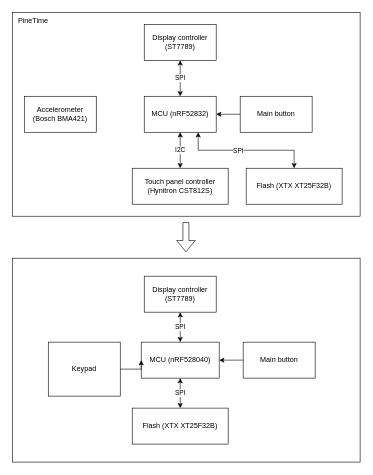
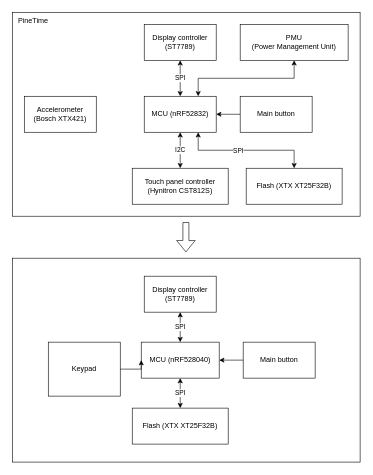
+ <mxCell id="13" value="&lt;div&gt;PMU &lt;br&gt;&lt;/div&gt;&lt;div&gt;(Power Management Unit)&lt;/div&gt;" style="rounded=0;whiteSpace=wrap;html=1;" parent="1" vertex="1"><mxGeometry x="400" y="40" width="180" height="60" as="geometry" /></mxCell>
+ <mxCell id="12" style="edgeStyle=orthogonalEdgeStyle;rounded=0;orthogonalLoop=1;jettySize=auto;html=1;exitX=0.5;exitY=1;exitDx=0;exitDy=0;entryX=0.75;entryY=0;entryDx=0;entryDy=0;fontFamily=Helvetica;fontColor=#000000;startArrow=classic;startFill=1;" parent="1" source="13" target="5" edge="1"><mxGeometry relative="1" as="geometry" /></mxCell>
- <mxCell id="11" value="Accelerometer (Bosch BMA421) " style="rounded=0;whiteSpace=wrap;html=1;" parent="1" vertex="1"><mxGeometry x="40" y="160" width="120" height="60" as="geometry" /></mxCell>
+ <mxCell id="11" value="Accelerometer (Bosch XTX421) " style="rounded=0;whiteSpace=wrap;html=1;" parent="1" vertex="1"><mxGeometry x="40" y="160" width="120" height="60" as="geometry" /></mxCell>
